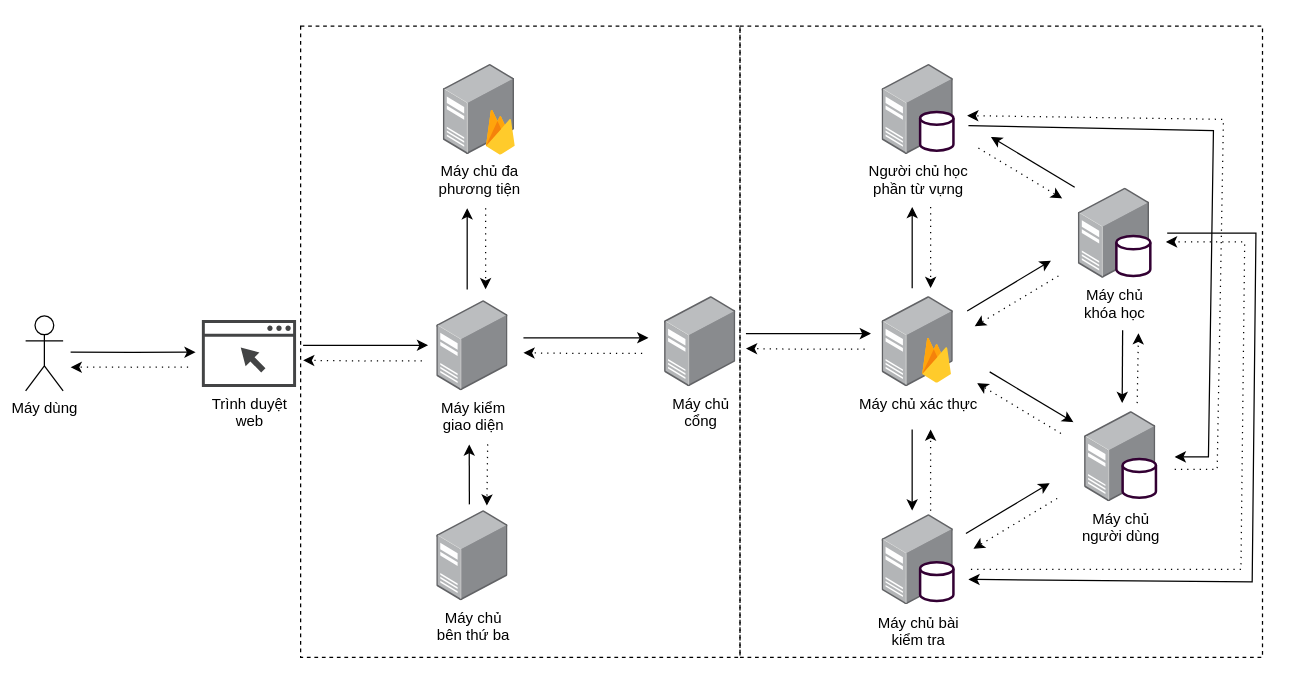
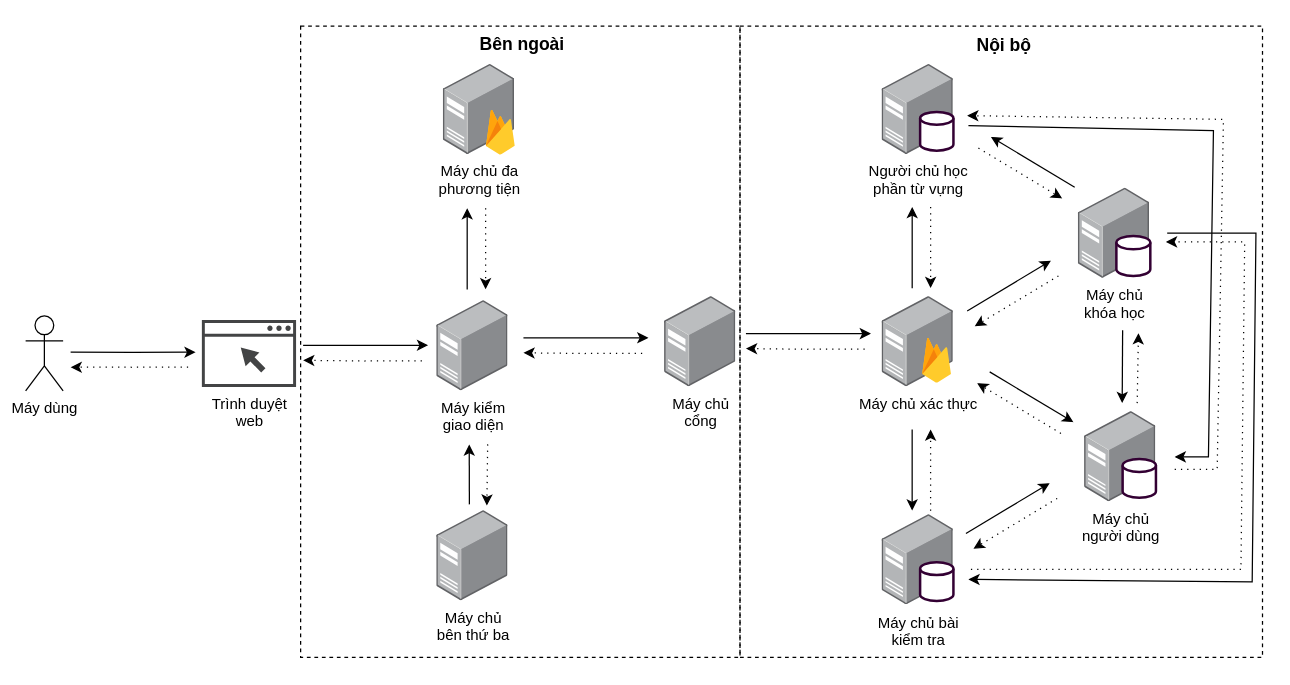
+ <mxCell id="49" value="&lt;h3&gt;&lt;b&gt;Bên ngoài&lt;/b&gt;&lt;/h3&gt;" style="text;html=1;strokeColor=none;fillColor=none;align=center;verticalAlign=middle;whiteSpace=wrap;rounded=0;dashed=1;" parent="1" vertex="1"><mxGeometry x="378.12" y="20.38" width="79.25" height="30" as="geometry" /></mxCell>
+ <mxCell id="47" value="&lt;h3&gt;&lt;b&gt;Nội bộ&lt;/b&gt;&lt;/h3&gt;" style="text;html=1;strokeColor=none;fillColor=none;align=center;verticalAlign=middle;whiteSpace=wrap;rounded=0;dashed=1;" parent="1" vertex="1"><mxGeometry x="772.5" y="21" width="60" height="30" as="geometry" /></mxCell>
